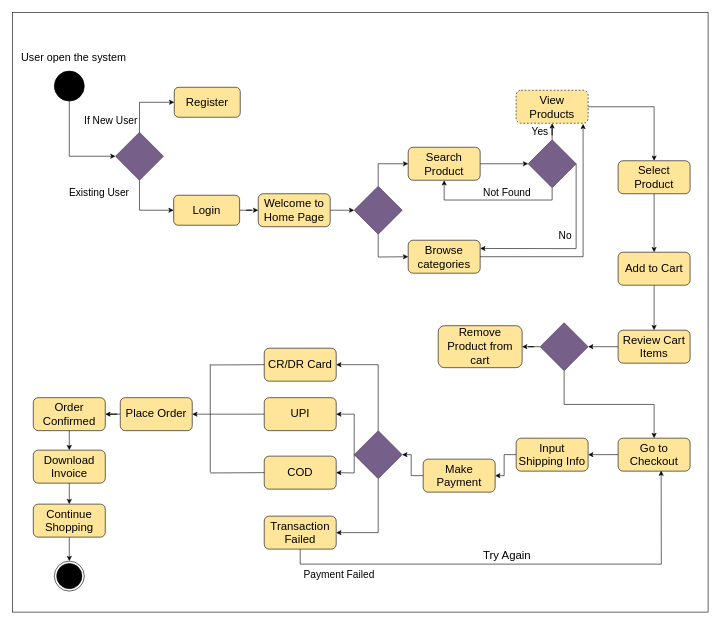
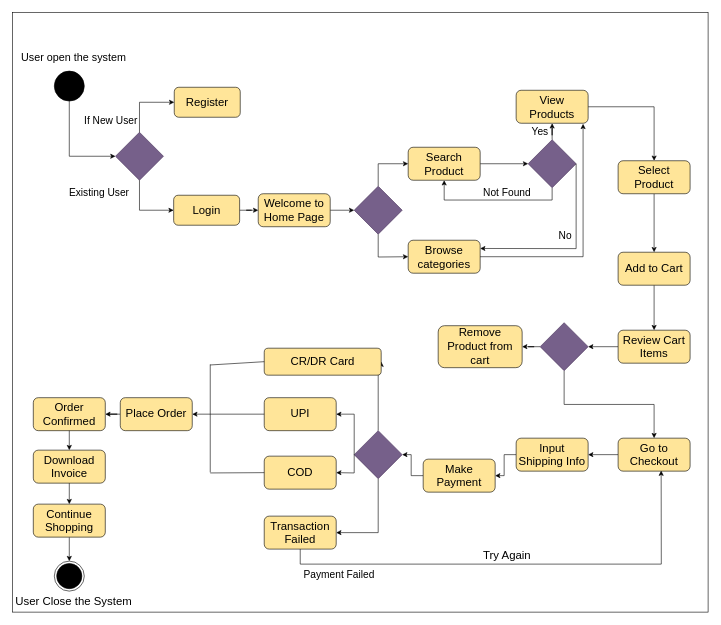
- <mxCell id="27" value="View Products" style="rounded=1;whiteSpace=wrap;html=1;fontSize=19;fillColor=#FFE599;dashed=1;" parent="1" vertex="1"><mxGeometry x="860" y="150" width="120" height="55" as="geometry" /></mxCell>
+ <mxCell id="27" value="View Products" style="rounded=1;whiteSpace=wrap;html=1;fontSize=19;fillColor=#FFE599;" parent="1" vertex="1"><mxGeometry x="860" y="150" width="120" height="55" as="geometry" /></mxCell>
- <mxCell id="52" value="CR/DR Card" style="rounded=1;whiteSpace=wrap;html=1;fontSize=19;fillColor=#FFE599;" parent="1" vertex="1"><mxGeometry x="440" y="580" width="120" height="55" as="geometry" /></mxCell>
+ <mxCell id="52" value="CR/DR Card" style="rounded=1;whiteSpace=wrap;html=1;fontSize=19;fillColor=#FFE599;" parent="1" vertex="1"><mxGeometry x="440" y="580" width="195" height="45" as="geometry" /></mxCell>
+ <mxCell id="73" value="User Close the System" style="text;html=1;strokeColor=none;fillColor=none;align=center;verticalAlign=middle;whiteSpace=wrap;rounded=0;fontSize=19;" parent="1" vertex="1"><mxGeometry x="21.25" y="988" width="202.5" height="30" as="geometry" /></mxCell>
